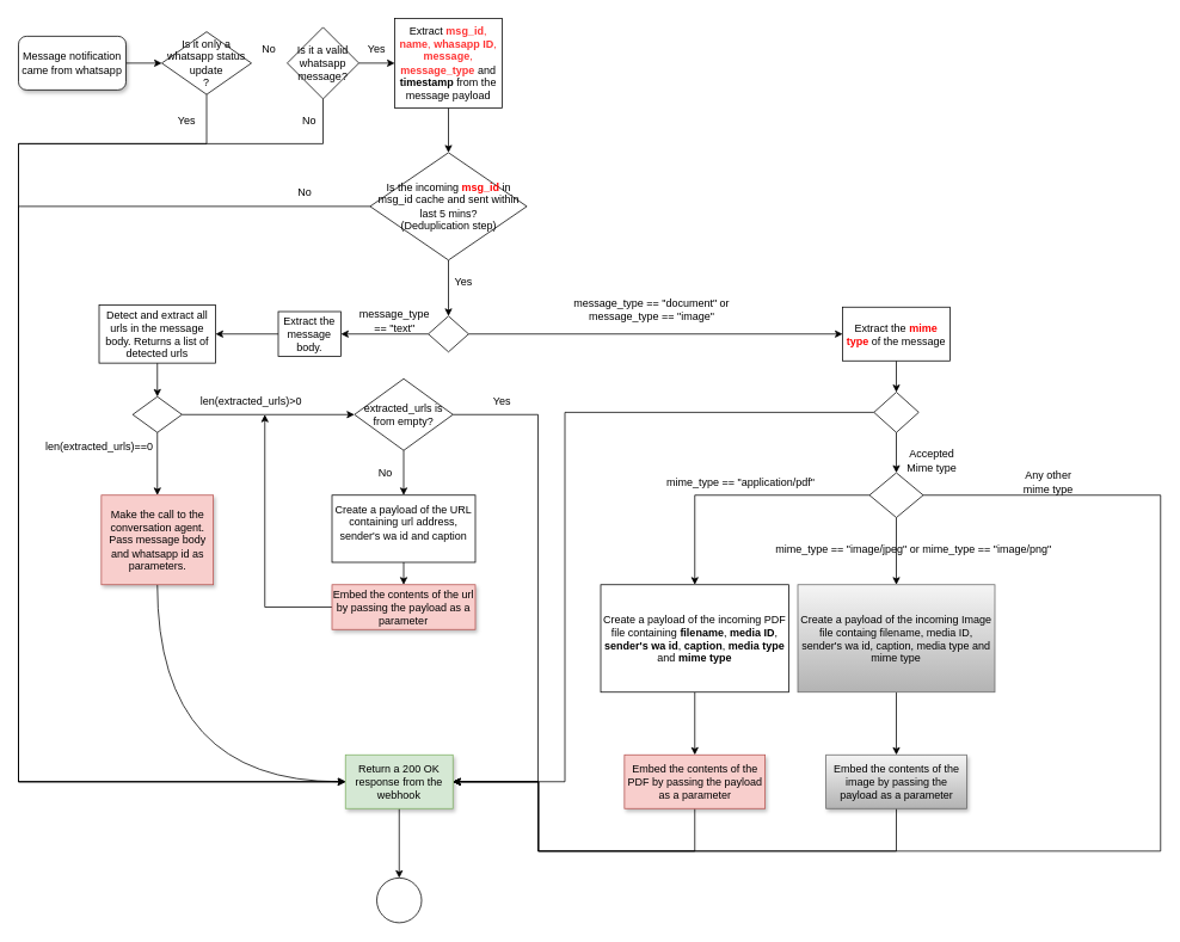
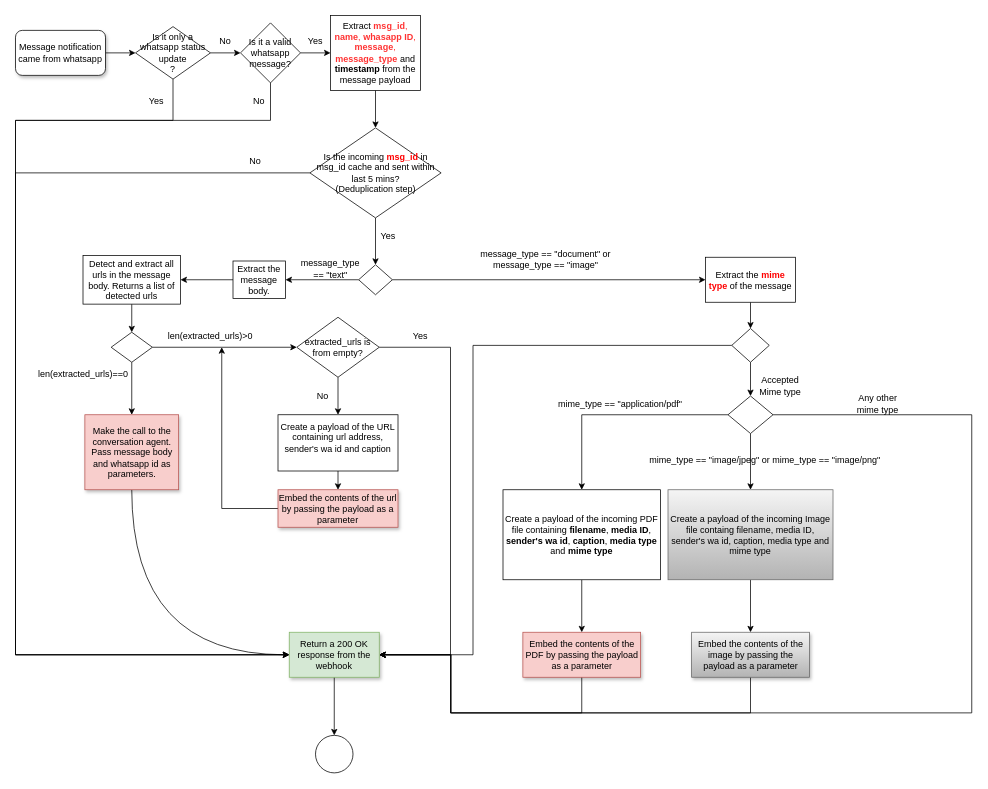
+ <mxCell id="4" style="edgeStyle=orthogonalEdgeStyle;rounded=0;orthogonalLoop=1;jettySize=auto;html=1;exitX=1;exitY=0.5;exitDx=0;exitDy=0;entryX=0;entryY=0.5;entryDx=0;entryDy=0;" edge="1" parent="1" source="6" target="9"><mxGeometry relative="1" as="geometry" /></mxCell>
